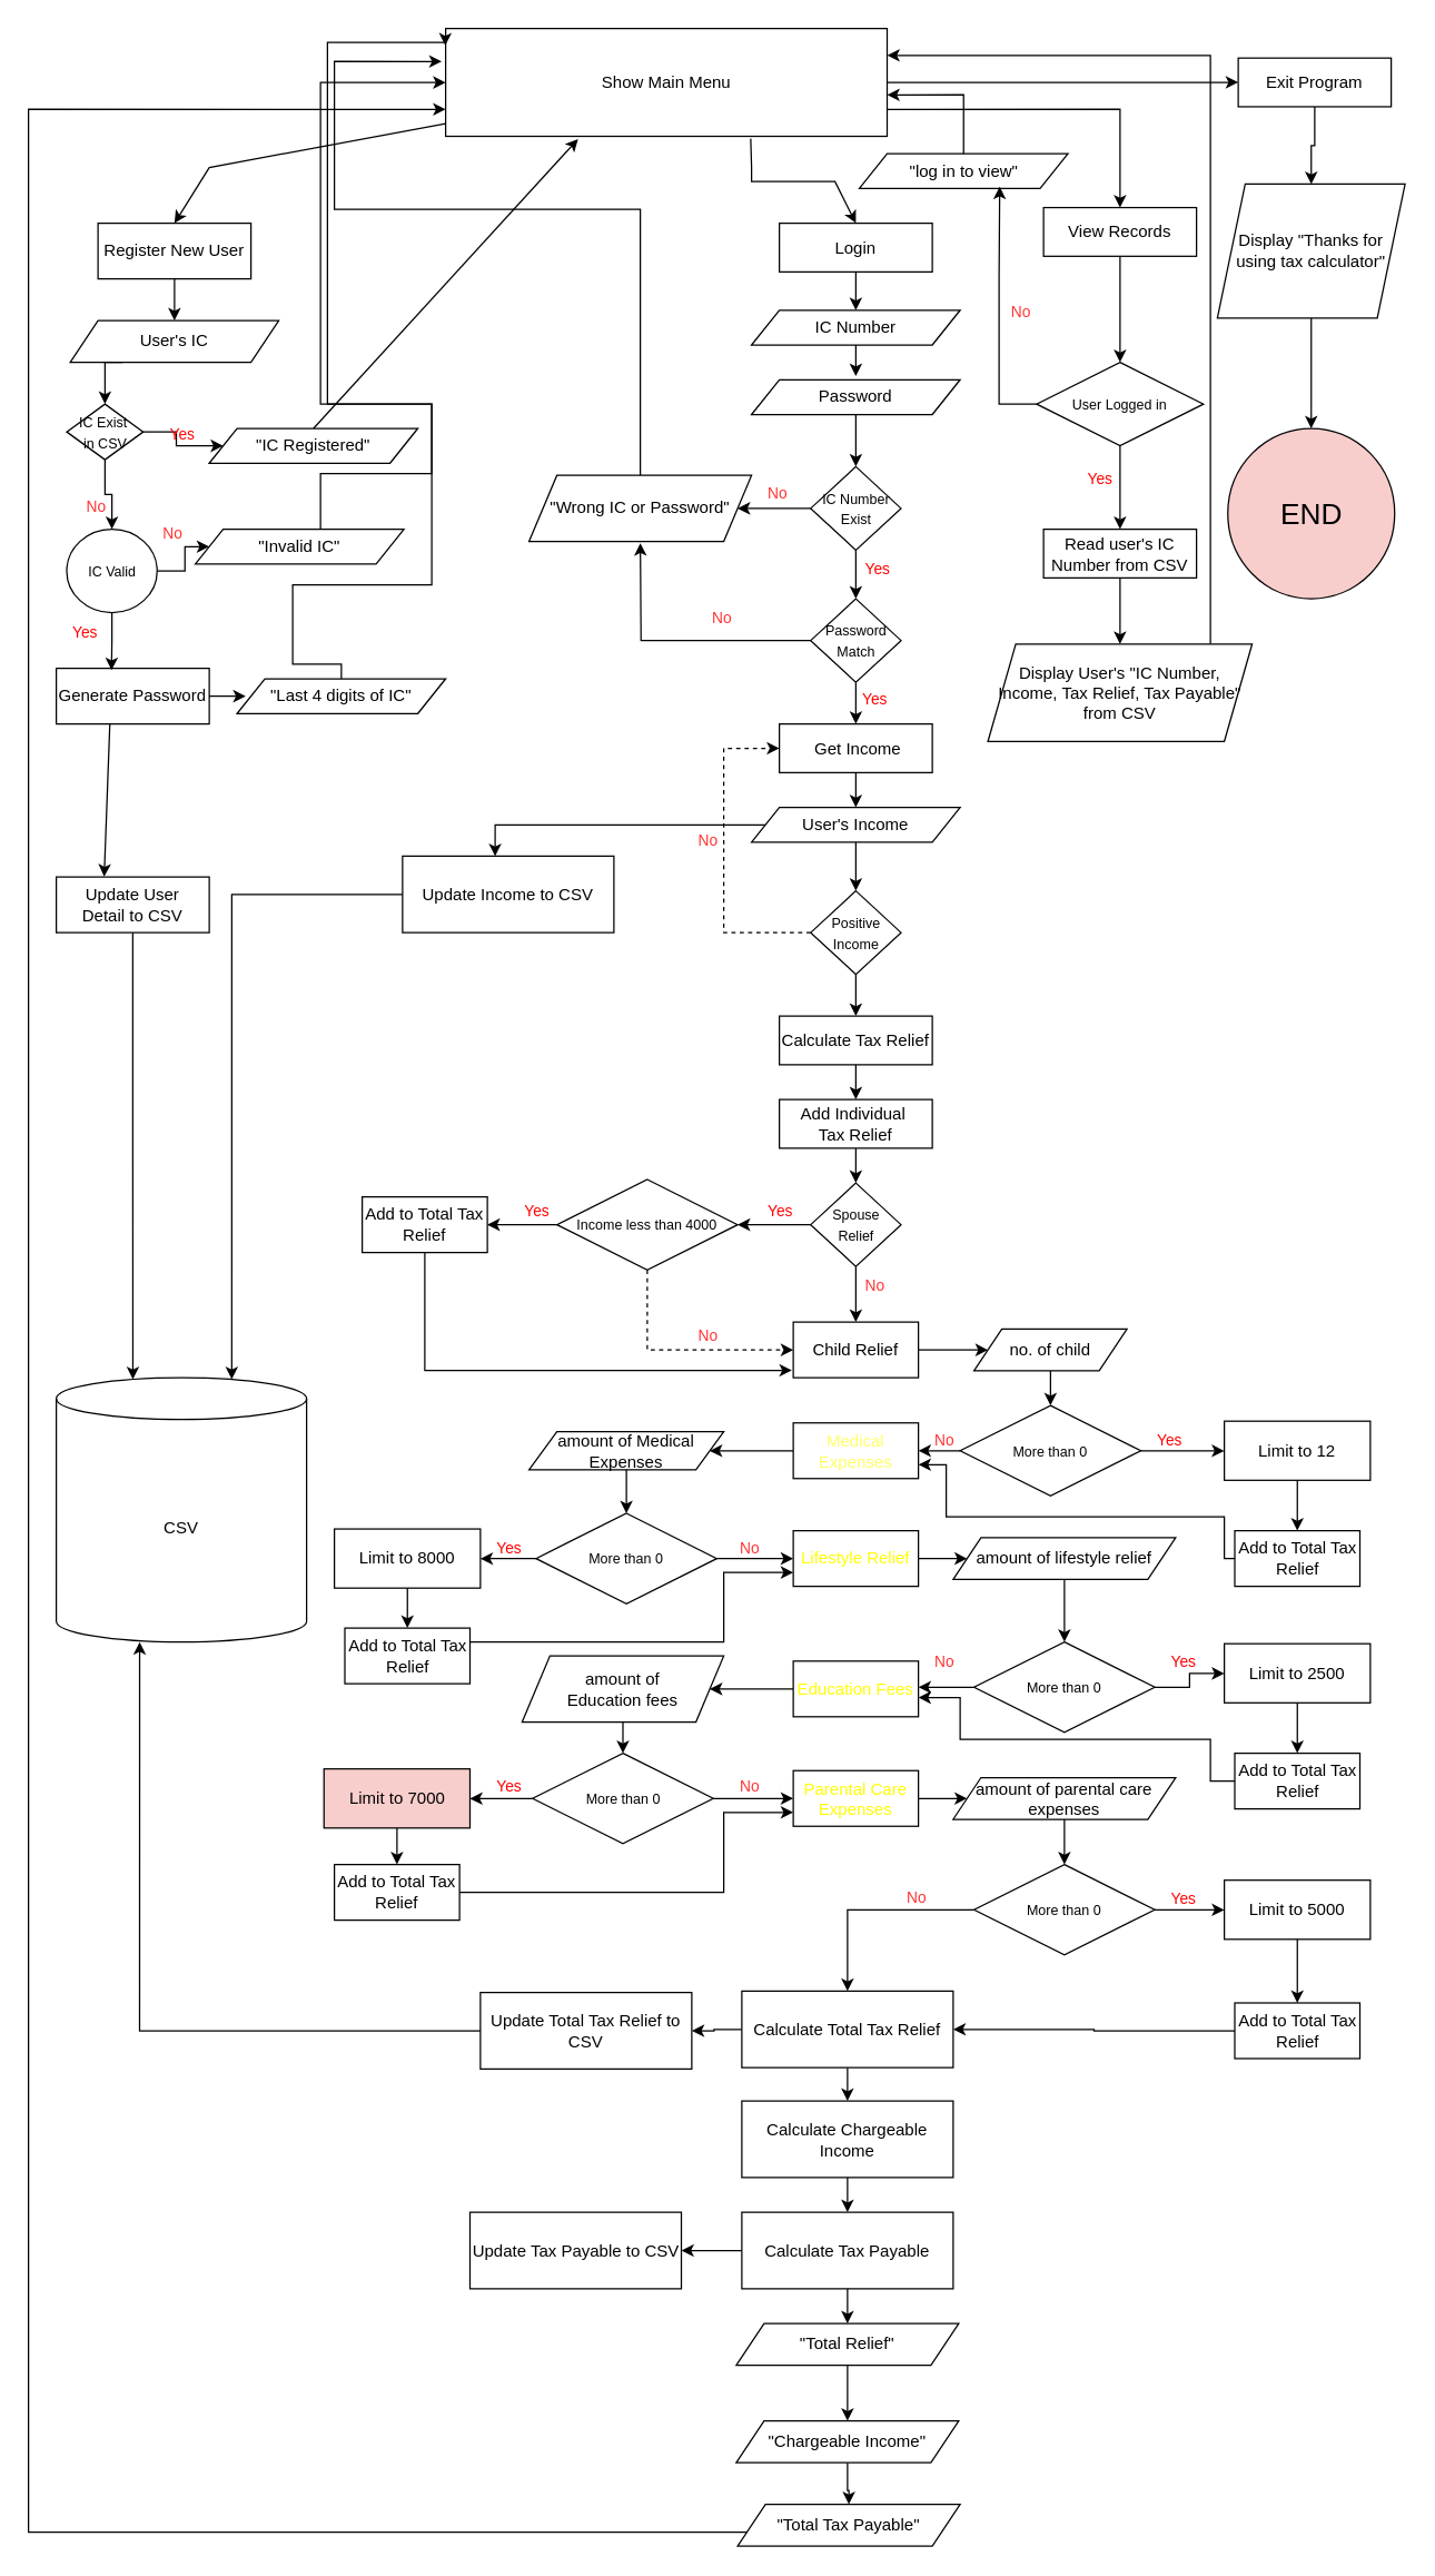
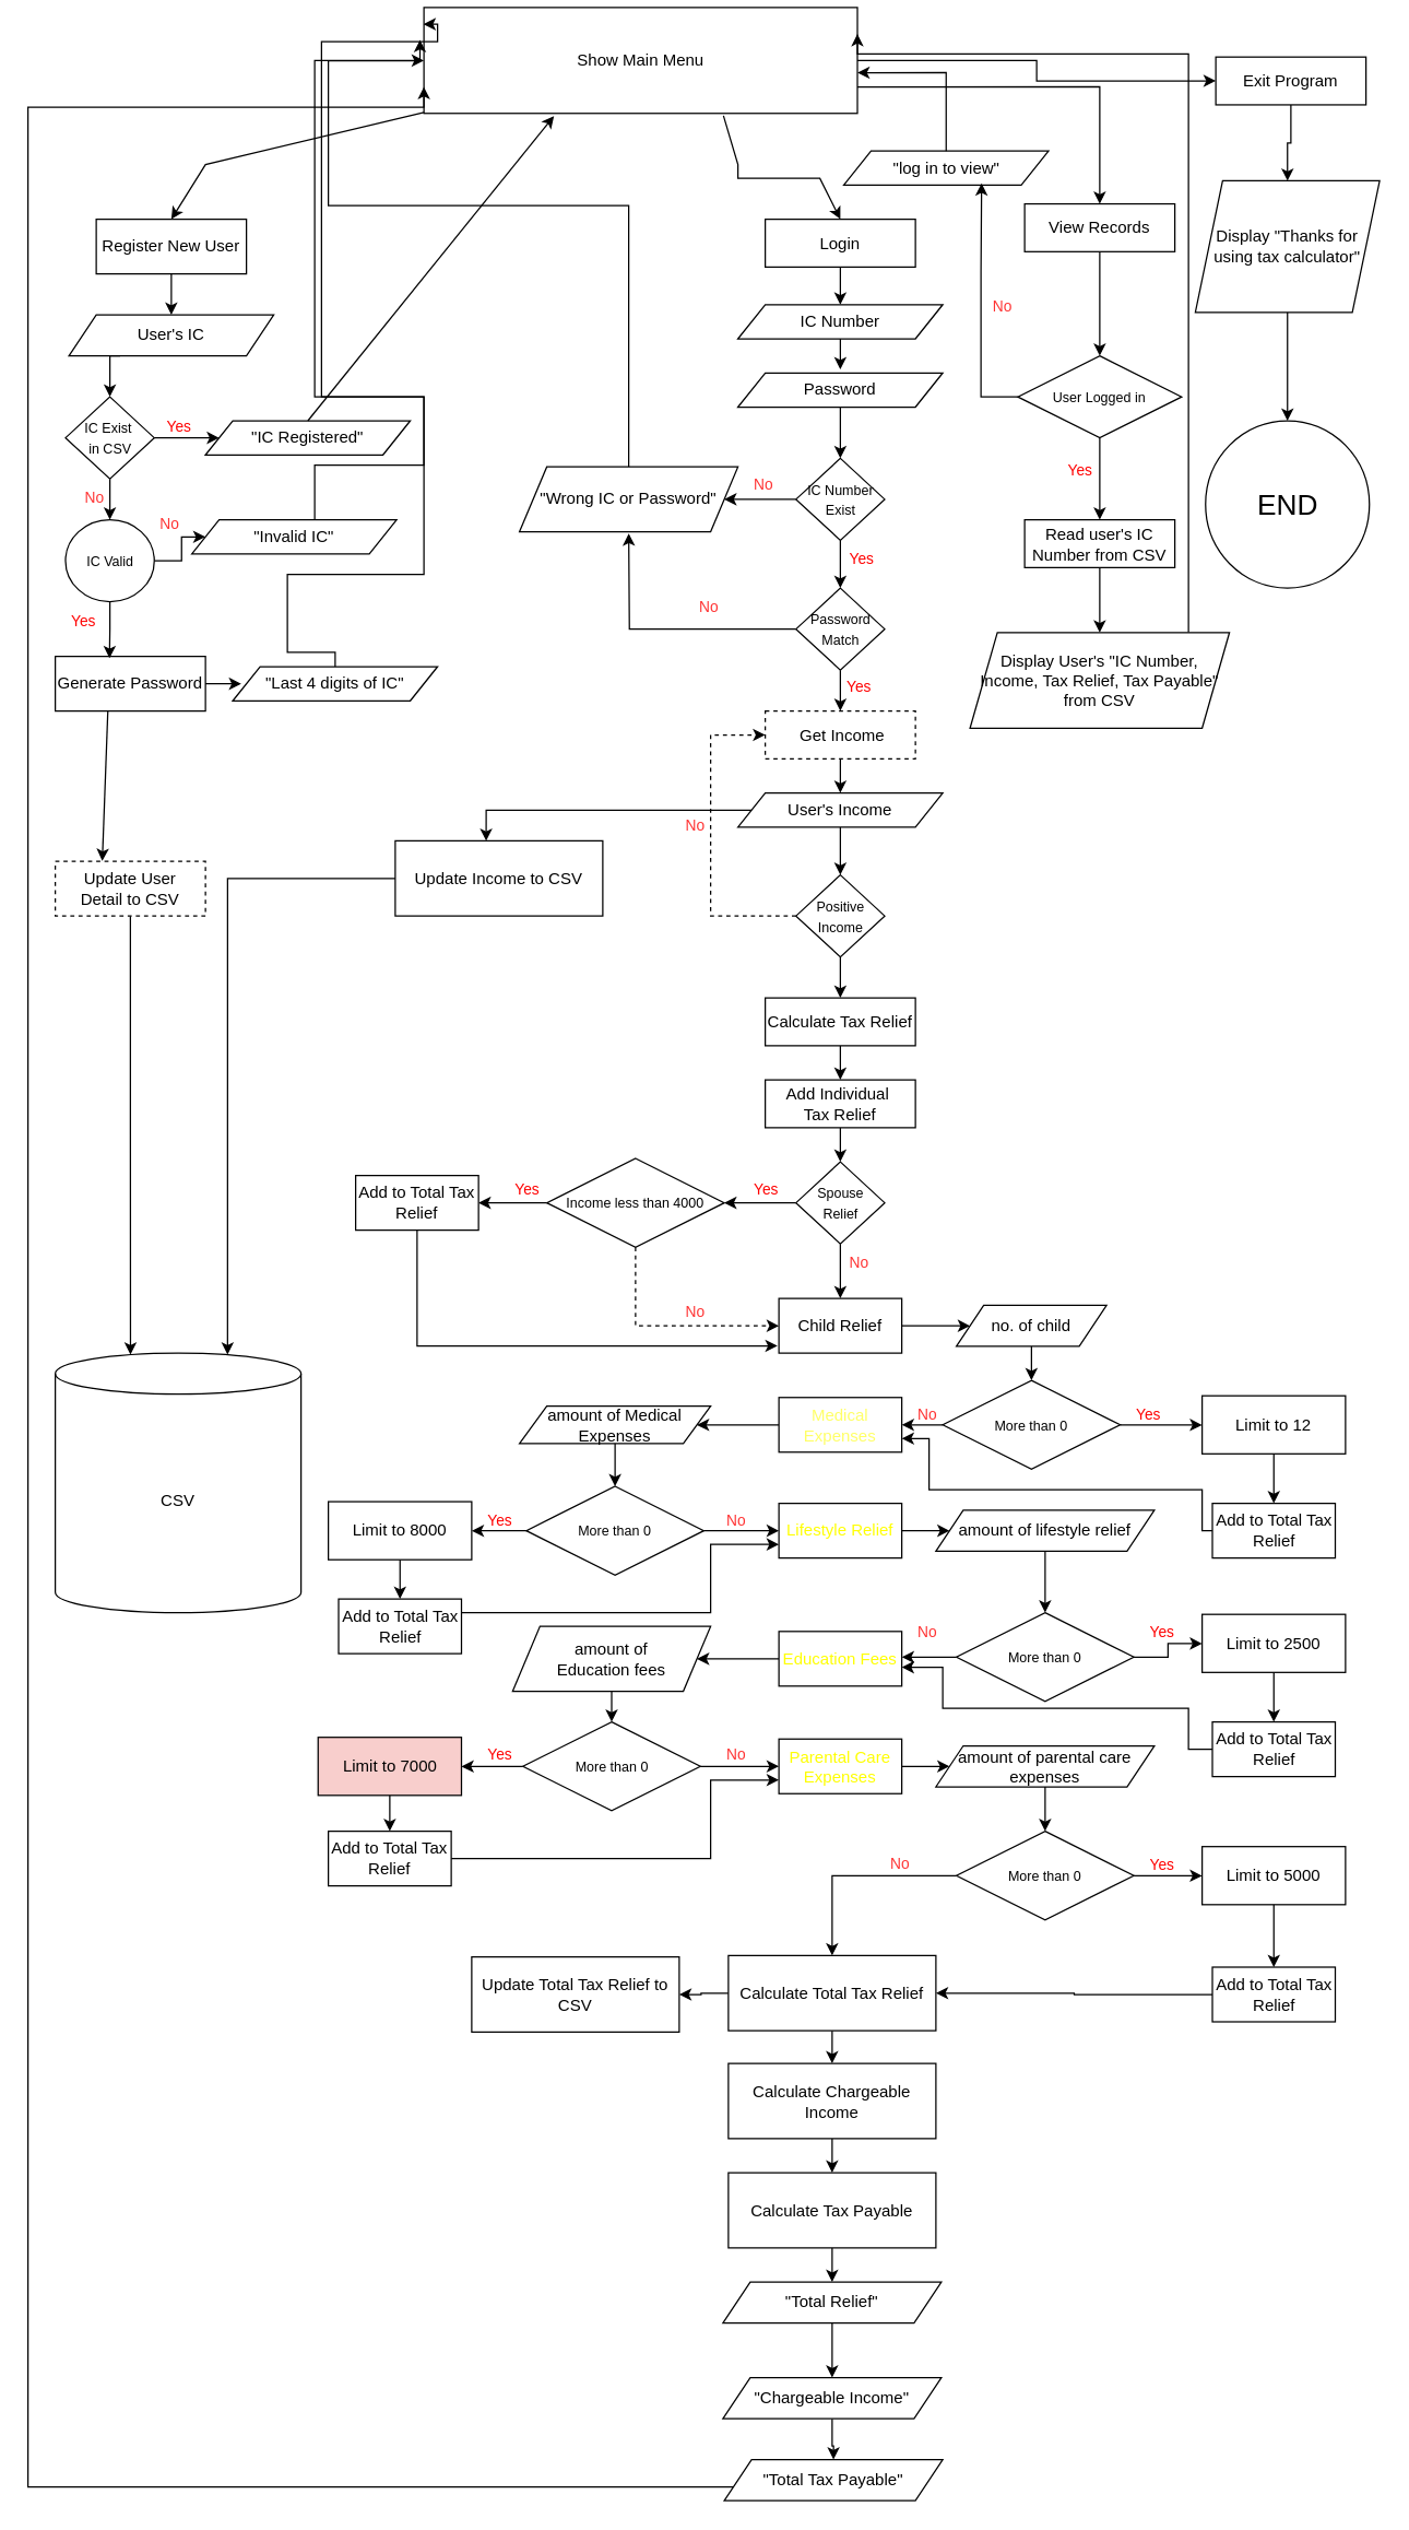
- <mxCell id="4" value="&lt;font style=&quot;color: light-dark(rgb(0, 0, 0), rgb(0, 255, 241));&quot;&gt;Show Main Menu&lt;/font&gt;" style="rounded=0;whiteSpace=wrap;html=1;" parent="1" vertex="1"><mxGeometry x="320" y="20" width="317.5" height="77.5" as="geometry" /></mxCell>
+ <mxCell id="4" value="&lt;font style=&quot;color: light-dark(rgb(0, 0, 0), rgb(0, 255, 241));&quot;&gt;Show Main Menu&lt;/font&gt;" style="rounded=0;whiteSpace=wrap;html=1;" parent="1" vertex="1"><mxGeometry x="310" y="5" width="317.5" height="77.5" as="geometry" /></mxCell>
- <mxCell id="17" value="&lt;font style=&quot;font-size: 10px;&quot;&gt;IC Exist&amp;nbsp;&lt;/font&gt;&lt;div&gt;&lt;font style=&quot;font-size: 10px;&quot;&gt;in CSV&lt;/font&gt;&lt;/div&gt;" style="rhombus;whiteSpace=wrap;html=1;" parent="1" vertex="1"><mxGeometry x="47.5" y="290" width="55" height="40" as="geometry" /></mxCell>
+ <mxCell id="17" value="&lt;font style=&quot;font-size: 10px;&quot;&gt;IC Exist&amp;nbsp;&lt;/font&gt;&lt;div&gt;&lt;font style=&quot;font-size: 10px;&quot;&gt;in CSV&lt;/font&gt;&lt;/div&gt;" style="rhombus;whiteSpace=wrap;html=1;" parent="1" vertex="1"><mxGeometry x="47.5" y="290" width="65" height="60" as="geometry" /></mxCell>
- <mxCell id="152" value="&lt;font style=&quot;font-size: 21px;&quot;&gt;END&lt;/font&gt;" style="ellipse;whiteSpace=wrap;html=1;fillColor=#f8cecc;" parent="1" vertex="1"><mxGeometry x="882.5" y="307.5" width="120" height="122.5" as="geometry" /></mxCell>
+ <mxCell id="152" value="&lt;font style=&quot;font-size: 21px;&quot;&gt;END&lt;/font&gt;" style="ellipse;whiteSpace=wrap;html=1;" parent="1" vertex="1"><mxGeometry x="882.5" y="307.5" width="120" height="122.5" as="geometry" /></mxCell>
- <mxCell id="47" value="&amp;nbsp;Get Income" style="rounded=0;whiteSpace=wrap;html=1;" parent="1" vertex="1"><mxGeometry x="560" y="520" width="110" height="35" as="geometry" /></mxCell>
+ <mxCell id="47" value="&amp;nbsp;Get Income" style="rounded=0;whiteSpace=wrap;html=1;dashed=1;" parent="1" vertex="1"><mxGeometry x="560" y="520" width="110" height="35" as="geometry" /></mxCell>
- <mxCell id="27" value="Update User Detail&lt;span style=&quot;background-color: transparent; color: light-dark(rgb(0, 0, 0), rgb(255, 255, 255));&quot;&gt;&amp;nbsp;to CSV&lt;/span&gt;" style="rounded=0;whiteSpace=wrap;html=1;" parent="1" vertex="1"><mxGeometry x="40" y="630" width="110" height="40" as="geometry" /></mxCell>
+ <mxCell id="27" value="Update User Detail&lt;span style=&quot;background-color: transparent; color: light-dark(rgb(0, 0, 0), rgb(255, 255, 255));&quot;&gt;&amp;nbsp;to CSV&lt;/span&gt;" style="rounded=0;whiteSpace=wrap;html=1;dashed=1;" parent="1" vertex="1"><mxGeometry x="40" y="630" width="110" height="40" as="geometry" /></mxCell>
- <mxCell id="174" style="edgeStyle=orthogonalEdgeStyle;rounded=0;orthogonalLoop=1;jettySize=auto;html=1;entryX=0.333;entryY=1;entryDx=0;entryDy=0;entryPerimeter=0;" edge="1" parent="1" source="131" target="173"><mxGeometry relative="1" as="geometry" /></mxCell>
- <mxCell id="135" value="Update Tax Payable to CSV" style="rounded=0;whiteSpace=wrap;html=1;" parent="1" vertex="1"><mxGeometry x="337.5" y="1590" width="152" height="55" as="geometry" /></mxCell>
- <mxCell id="132" value="" style="edgeStyle=orthogonalEdgeStyle;rounded=0;orthogonalLoop=1;jettySize=auto;html=1;" parent="1" source="134" target="135" edge="1"><mxGeometry relative="1" as="geometry" /></mxCell>
